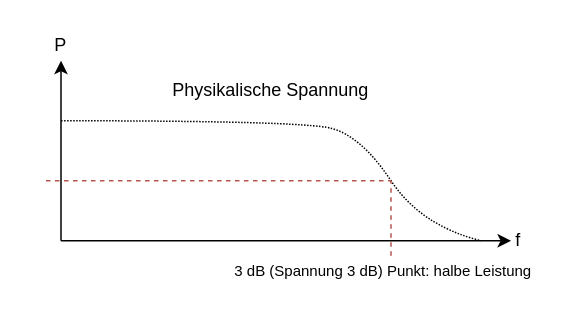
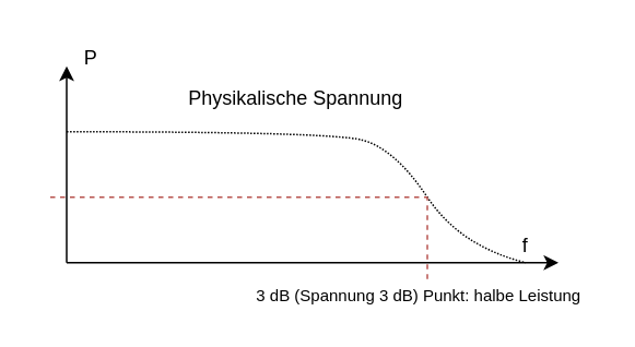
- <mxCell id="5" value="P" style="text;html=1;strokeColor=none;fillColor=none;align=center;verticalAlign=middle;whiteSpace=wrap;rounded=0;" vertex="1" parent="2"><mxGeometry width="40" height="20" as="geometry" /></mxCell>
+ <mxCell id="5" value="P" style="text;html=1;strokeColor=none;fillColor=none;align=center;verticalAlign=middle;whiteSpace=wrap;rounded=0;" vertex="1" parent="2"><mxGeometry x="15" y="5" width="40" height="20" as="geometry" /></mxCell>
- <mxCell id="6" value="f" style="text;html=1;strokeColor=none;fillColor=none;align=center;verticalAlign=middle;whiteSpace=wrap;rounded=0;" vertex="1" parent="2"><mxGeometry x="305" y="130" width="40" height="20" as="geometry" /></mxCell>
+ <mxCell id="6" value="f" style="text;html=1;strokeColor=none;fillColor=none;align=center;verticalAlign=middle;whiteSpace=wrap;rounded=0;" vertex="1" parent="2"><mxGeometry x="280" y="120" width="40" height="20" as="geometry" /></mxCell>
